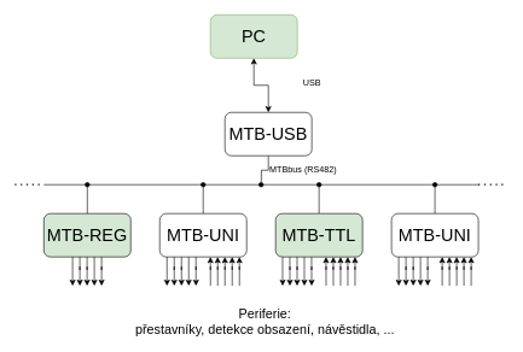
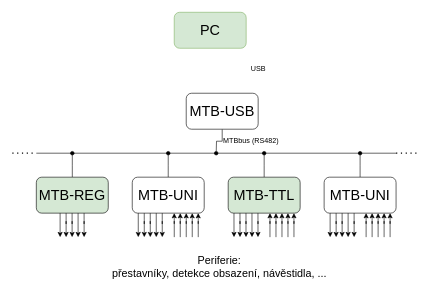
- <mxCell id="2" style="edgeStyle=orthogonalEdgeStyle;rounded=0;orthogonalLoop=1;jettySize=auto;html=1;endArrow=classic;endFill=1;startArrow=classic;startFill=1;" edge="1" parent="1" source="3" target="5"><mxGeometry relative="1" as="geometry" /></mxCell>
